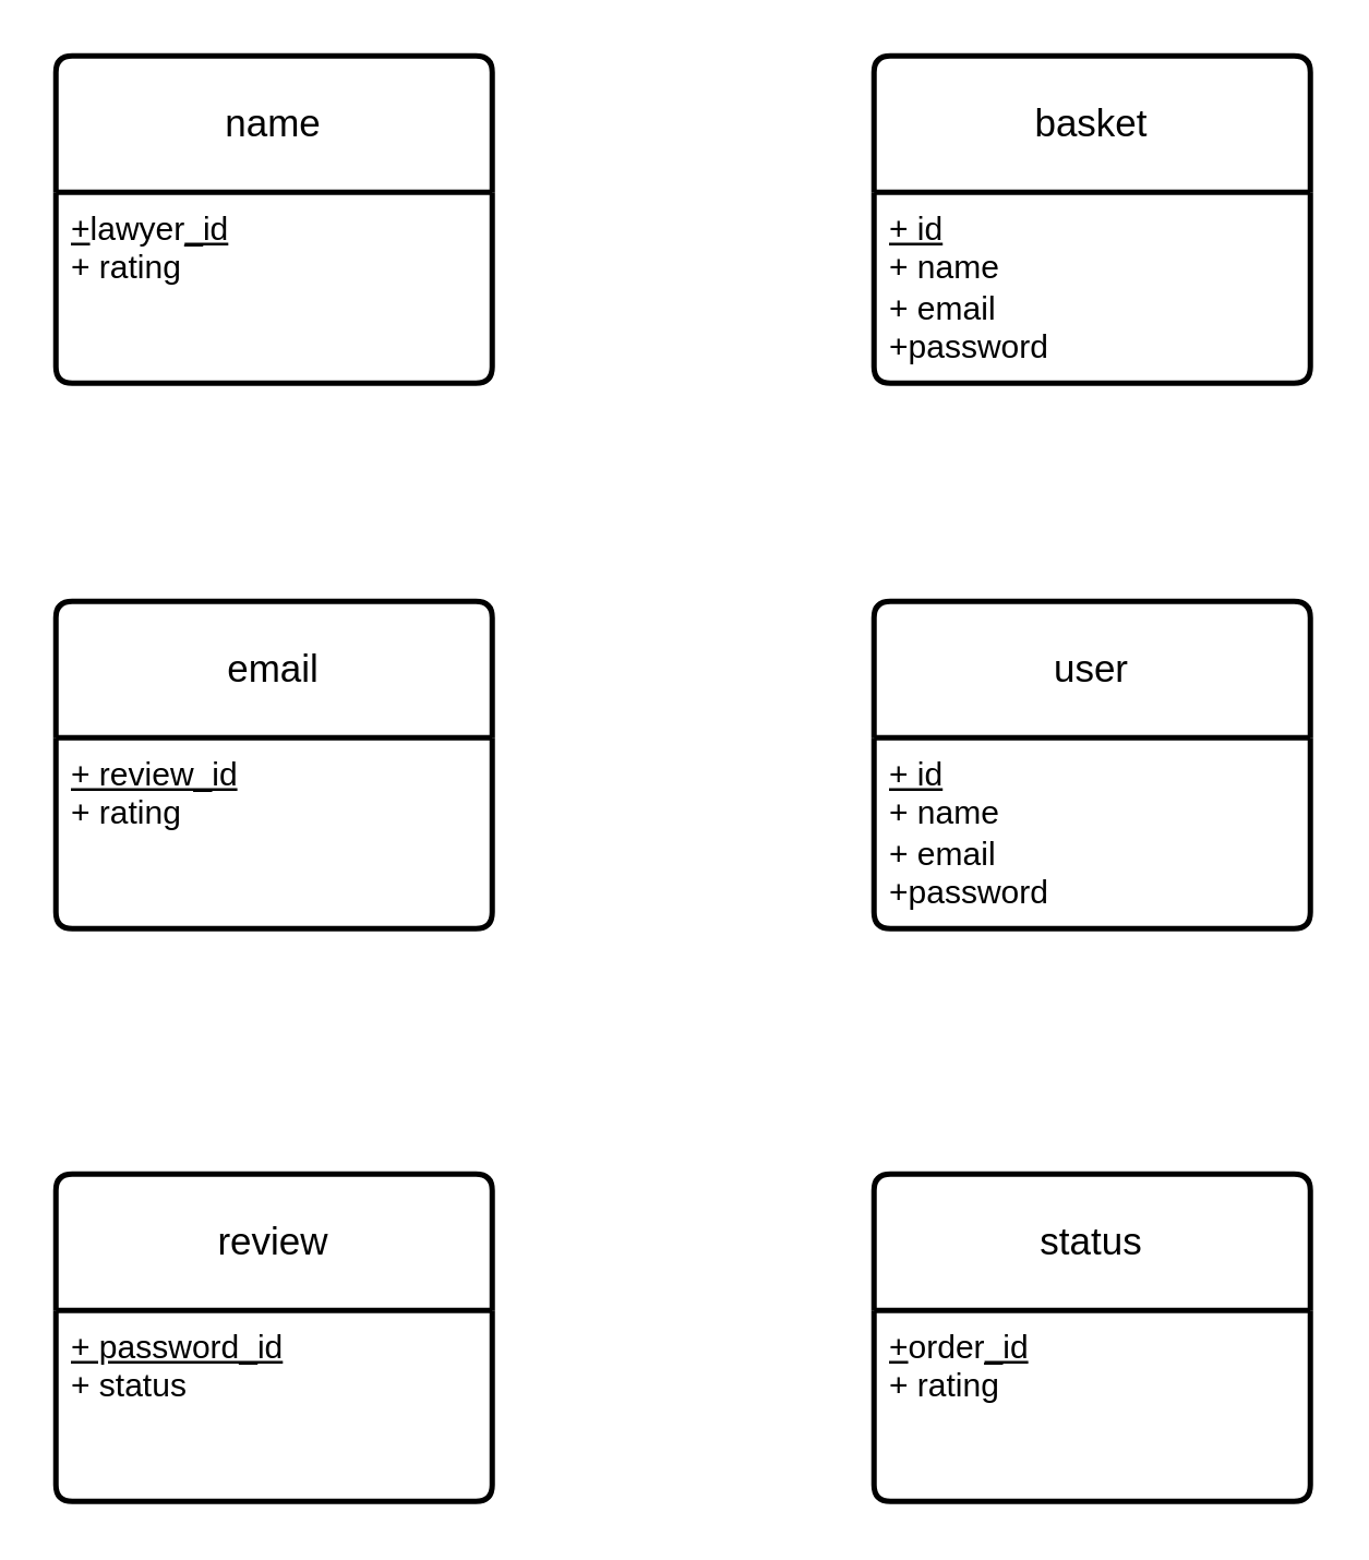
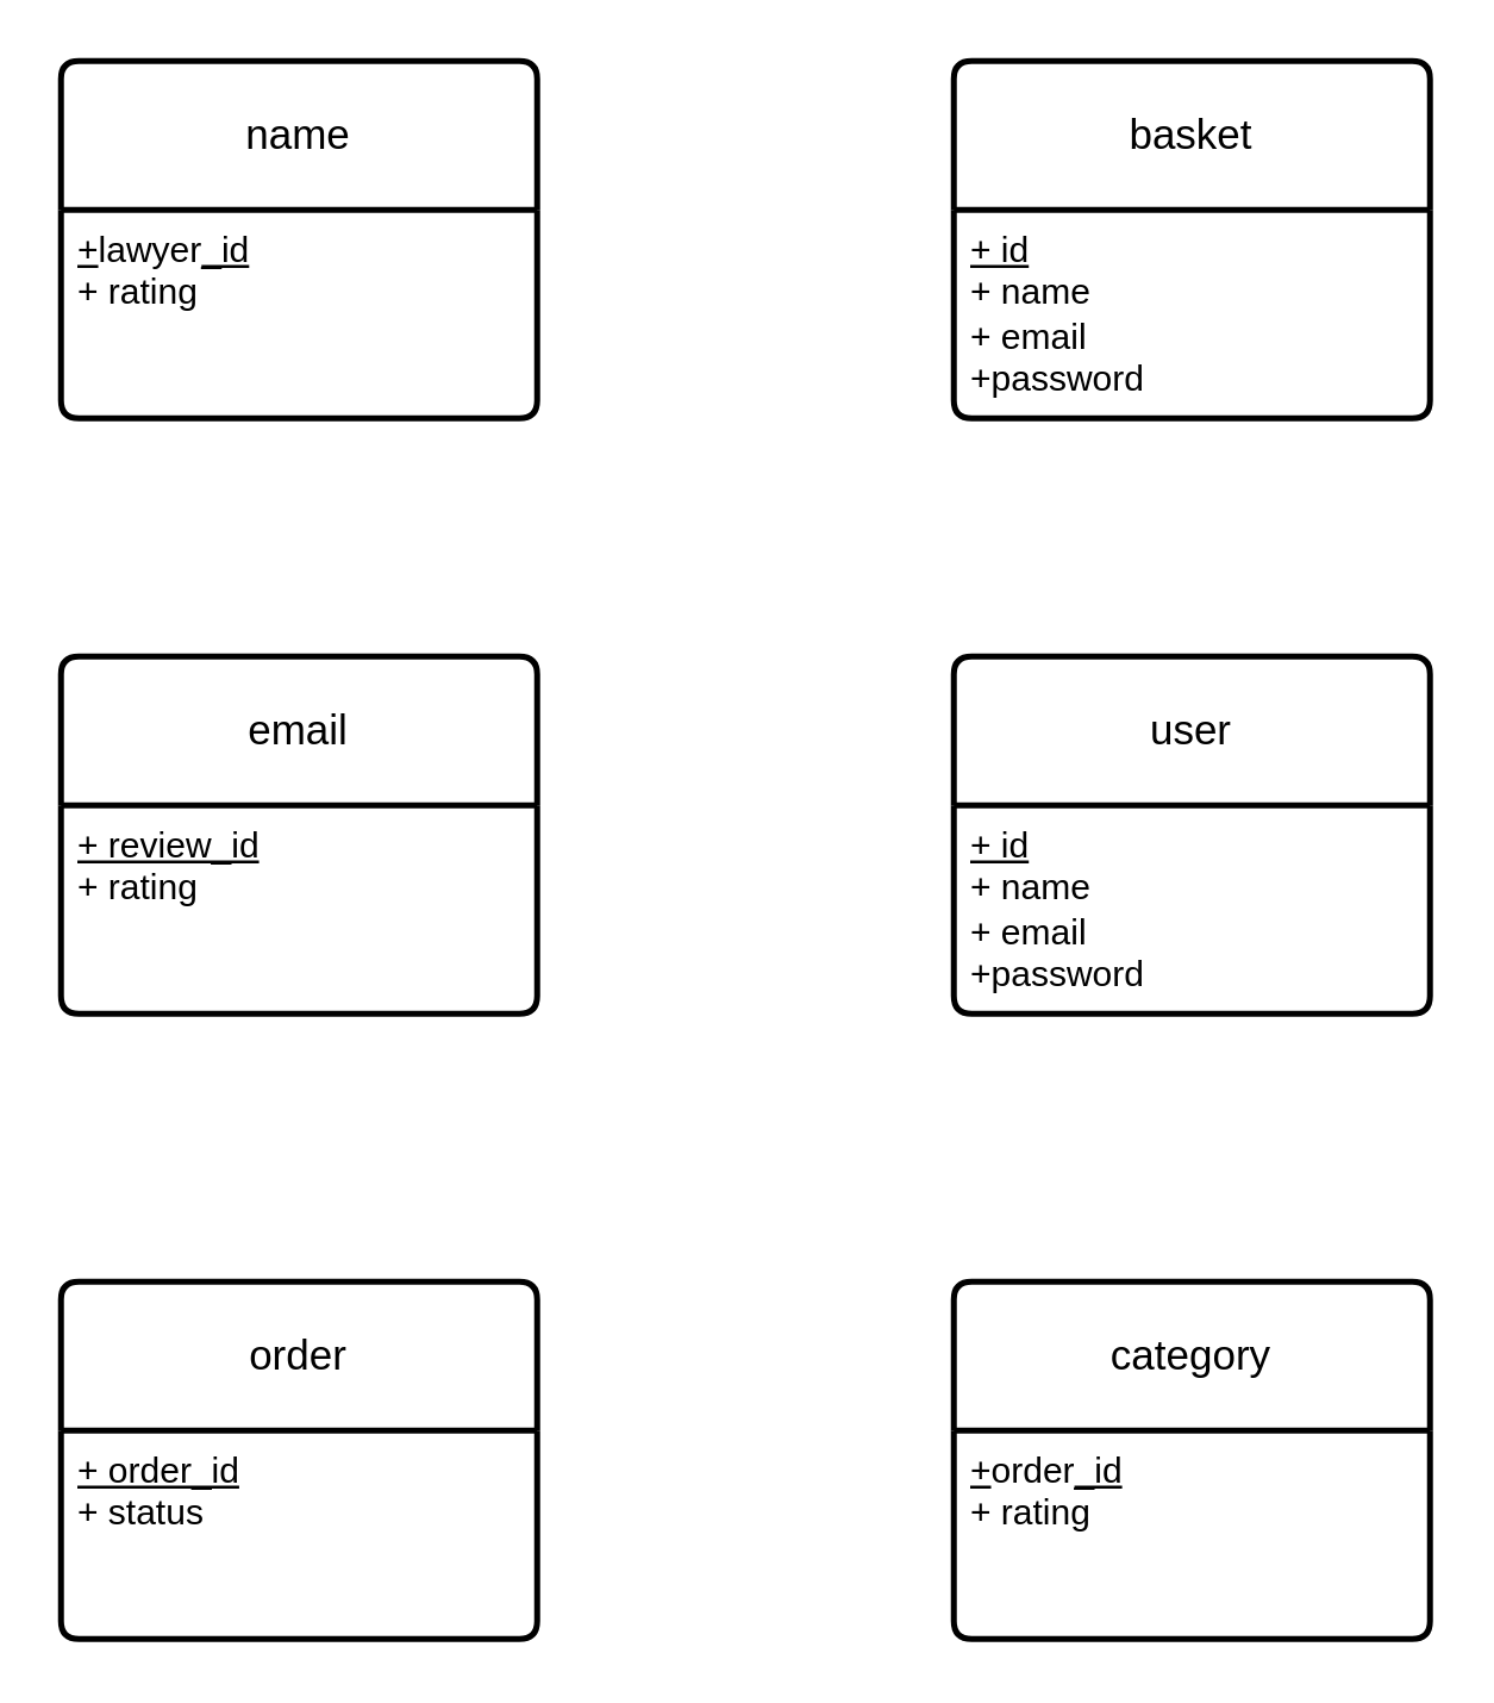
- <mxCell id="9" value="review" style="swimlane;childLayout=stackLayout;horizontal=1;startSize=50;horizontalStack=0;rounded=1;fontSize=14;fontStyle=0;strokeWidth=2;resizeParent=0;resizeLast=1;shadow=0;dashed=0;align=center;arcSize=4;whiteSpace=wrap;html=1;" vertex="1" parent="1"><mxGeometry x="20" y="430" width="160" height="120" as="geometry" /></mxCell>
+ <mxCell id="9" value="order" style="swimlane;childLayout=stackLayout;horizontal=1;startSize=50;horizontalStack=0;rounded=1;fontSize=14;fontStyle=0;strokeWidth=2;resizeParent=0;resizeLast=1;shadow=0;dashed=0;align=center;arcSize=4;whiteSpace=wrap;html=1;" vertex="1" parent="1"><mxGeometry x="20" y="430" width="160" height="120" as="geometry" /></mxCell>
- <mxCell id="6" value="status" style="swimlane;childLayout=stackLayout;horizontal=1;startSize=50;horizontalStack=0;rounded=1;fontSize=14;fontStyle=0;strokeWidth=2;resizeParent=0;resizeLast=1;shadow=0;dashed=0;align=center;arcSize=4;whiteSpace=wrap;html=1;" vertex="1" parent="1"><mxGeometry x="320" y="430" width="160" height="120" as="geometry" /></mxCell>
+ <mxCell id="6" value="category" style="swimlane;childLayout=stackLayout;horizontal=1;startSize=50;horizontalStack=0;rounded=1;fontSize=14;fontStyle=0;strokeWidth=2;resizeParent=0;resizeLast=1;shadow=0;dashed=0;align=center;arcSize=4;whiteSpace=wrap;html=1;" vertex="1" parent="1"><mxGeometry x="320" y="430" width="160" height="120" as="geometry" /></mxCell>
- <mxCell id="10" value="&lt;u&gt;+ password_id&lt;/u&gt;&lt;br&gt;+ status&lt;br&gt;" style="align=left;strokeColor=none;fillColor=none;spacingLeft=4;fontSize=12;verticalAlign=top;resizable=0;rotatable=0;part=1;html=1;" vertex="1" parent="9"><mxGeometry y="50" width="160" height="70" as="geometry" /></mxCell>
+ <mxCell id="10" value="&lt;u&gt;+ order_id&lt;/u&gt;&lt;br&gt;+ status&lt;br&gt;" style="align=left;strokeColor=none;fillColor=none;spacingLeft=4;fontSize=12;verticalAlign=top;resizable=0;rotatable=0;part=1;html=1;" vertex="1" parent="9"><mxGeometry y="50" width="160" height="70" as="geometry" /></mxCell>
